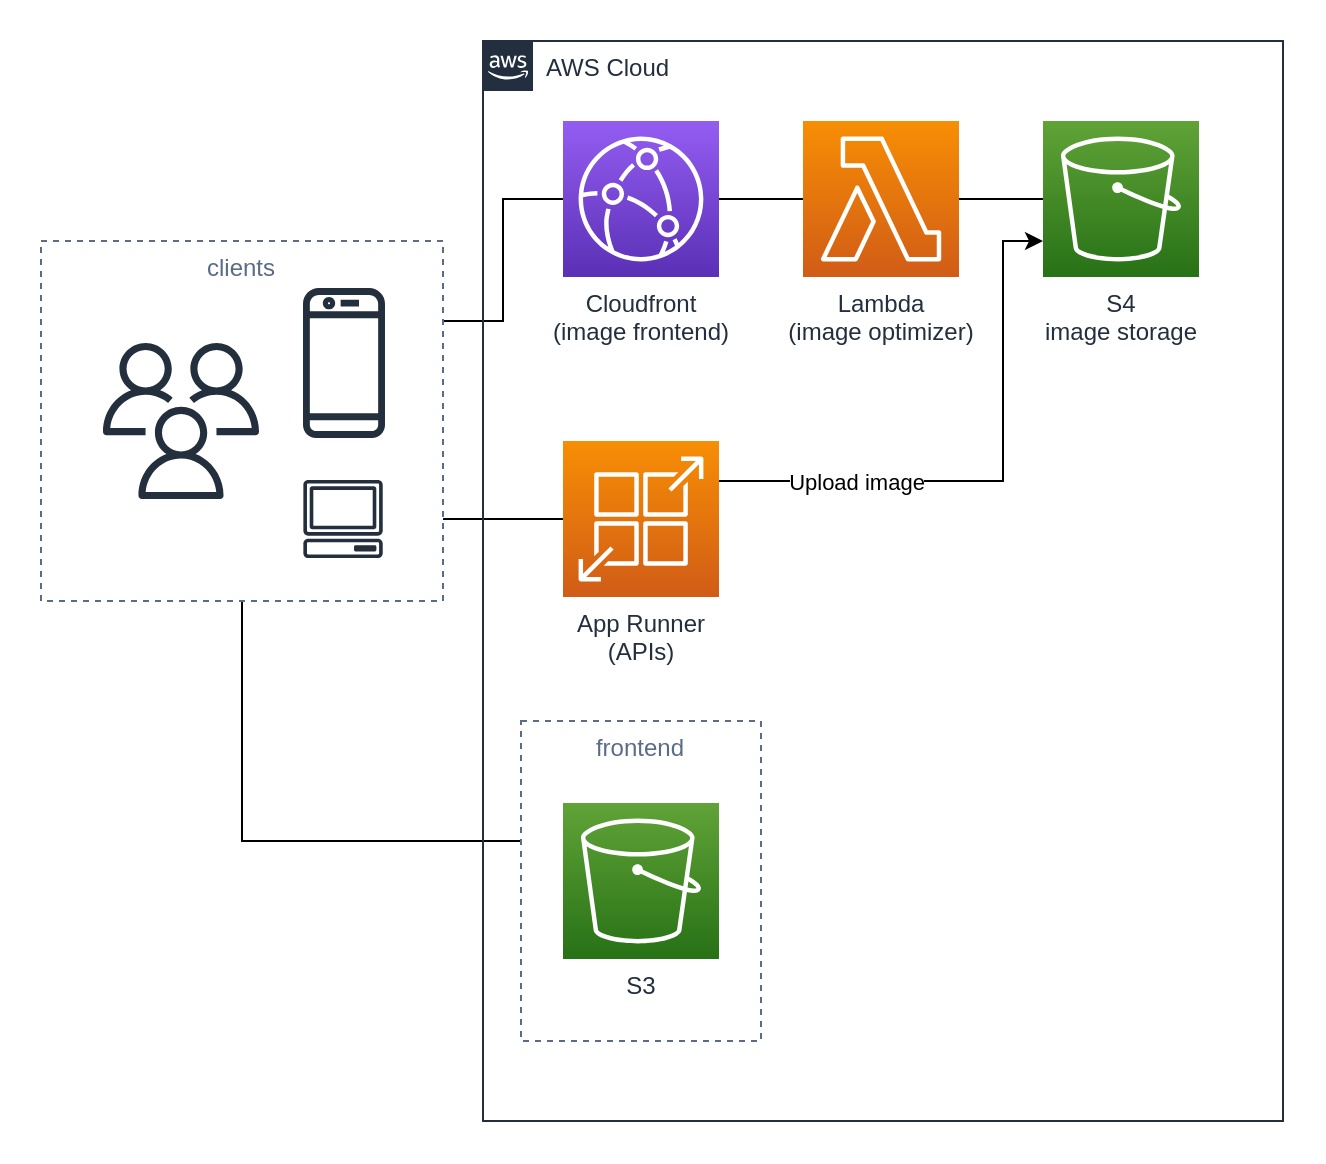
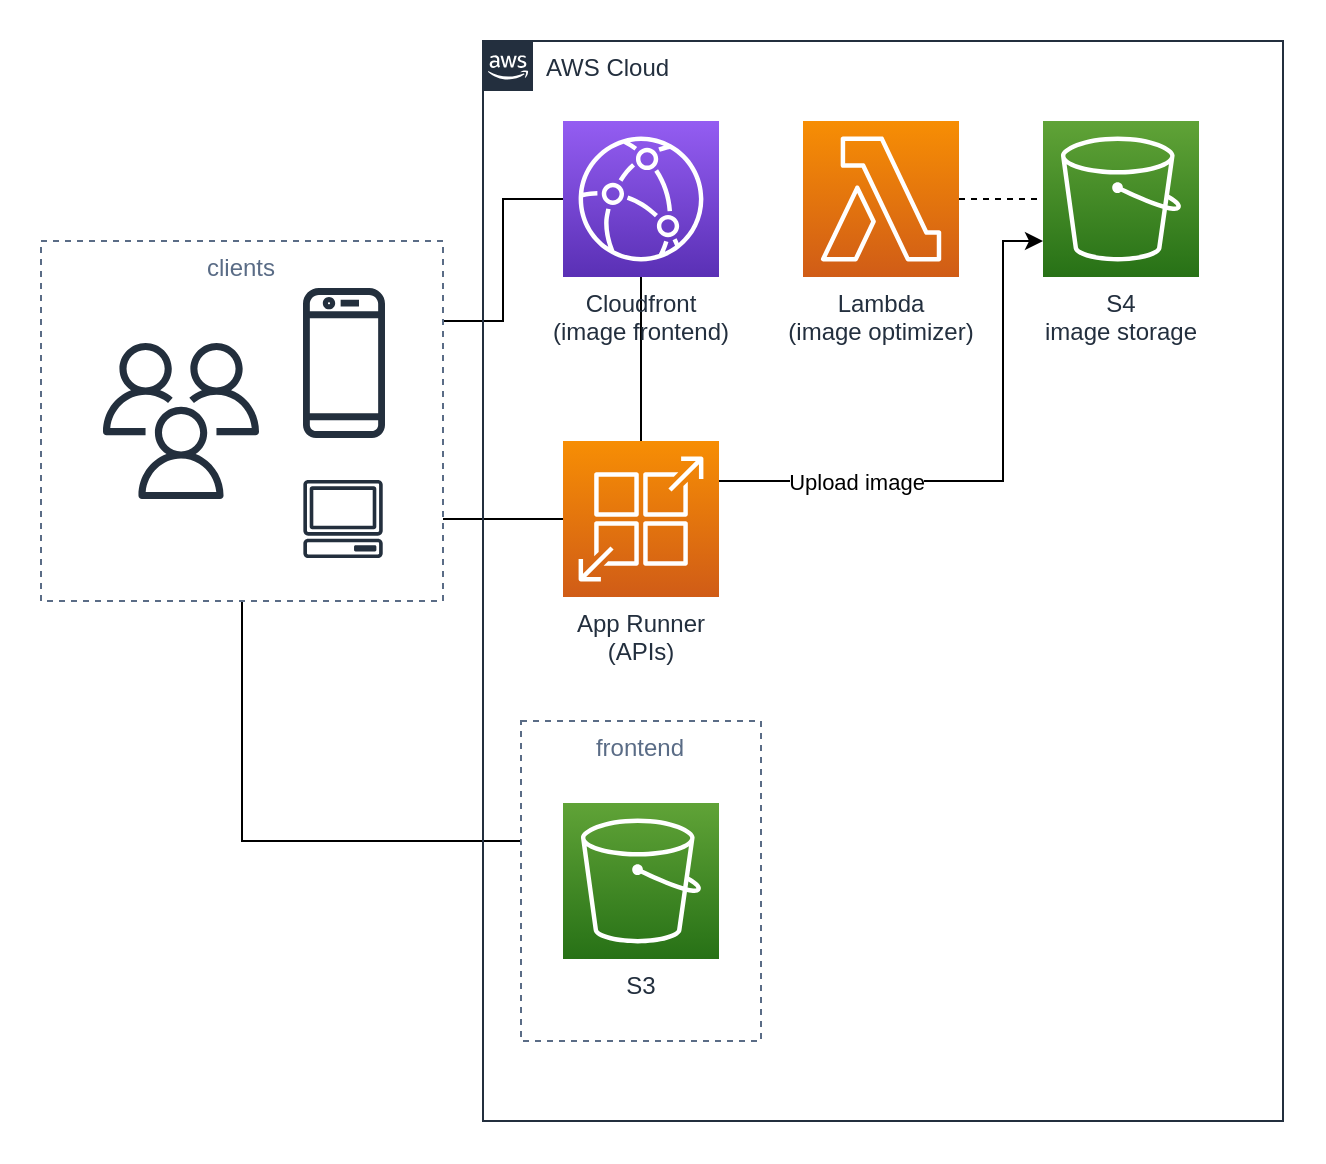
- <mxCell id="12" value="" style="edgeStyle=orthogonalEdgeStyle;rounded=0;orthogonalLoop=1;jettySize=auto;html=1;startArrow=none;startFill=0;endArrow=none;endFill=0;" edge="1" parent="9" source="13" target="19"><mxGeometry relative="1" as="geometry" /></mxCell>
+ <mxCell id="12" value="" style="edgeStyle=orthogonalEdgeStyle;rounded=0;orthogonalLoop=1;jettySize=auto;html=1;startArrow=none;startFill=0;endArrow=none;endFill=0;" edge="1" parent="9" source="13" target="14"><mxGeometry relative="1" as="geometry" /></mxCell>
- <mxCell id="18" value="" style="edgeStyle=orthogonalEdgeStyle;rounded=0;orthogonalLoop=1;jettySize=auto;html=1;startArrow=none;startFill=0;endArrow=none;endFill=0;" edge="1" parent="9" source="19" target="15"><mxGeometry relative="1" as="geometry"><Array as="points"><mxPoint x="260" y="79" /><mxPoint x="260" y="79" /></Array></mxGeometry></mxCell>
+ <mxCell id="18" value="" style="edgeStyle=orthogonalEdgeStyle;rounded=0;orthogonalLoop=1;jettySize=auto;html=1;startArrow=none;startFill=0;endArrow=none;endFill=0;dashed=1;" edge="1" parent="9" source="19" target="15"><mxGeometry relative="1" as="geometry"><Array as="points"><mxPoint x="260" y="79" /><mxPoint x="260" y="79" /></Array></mxGeometry></mxCell>
